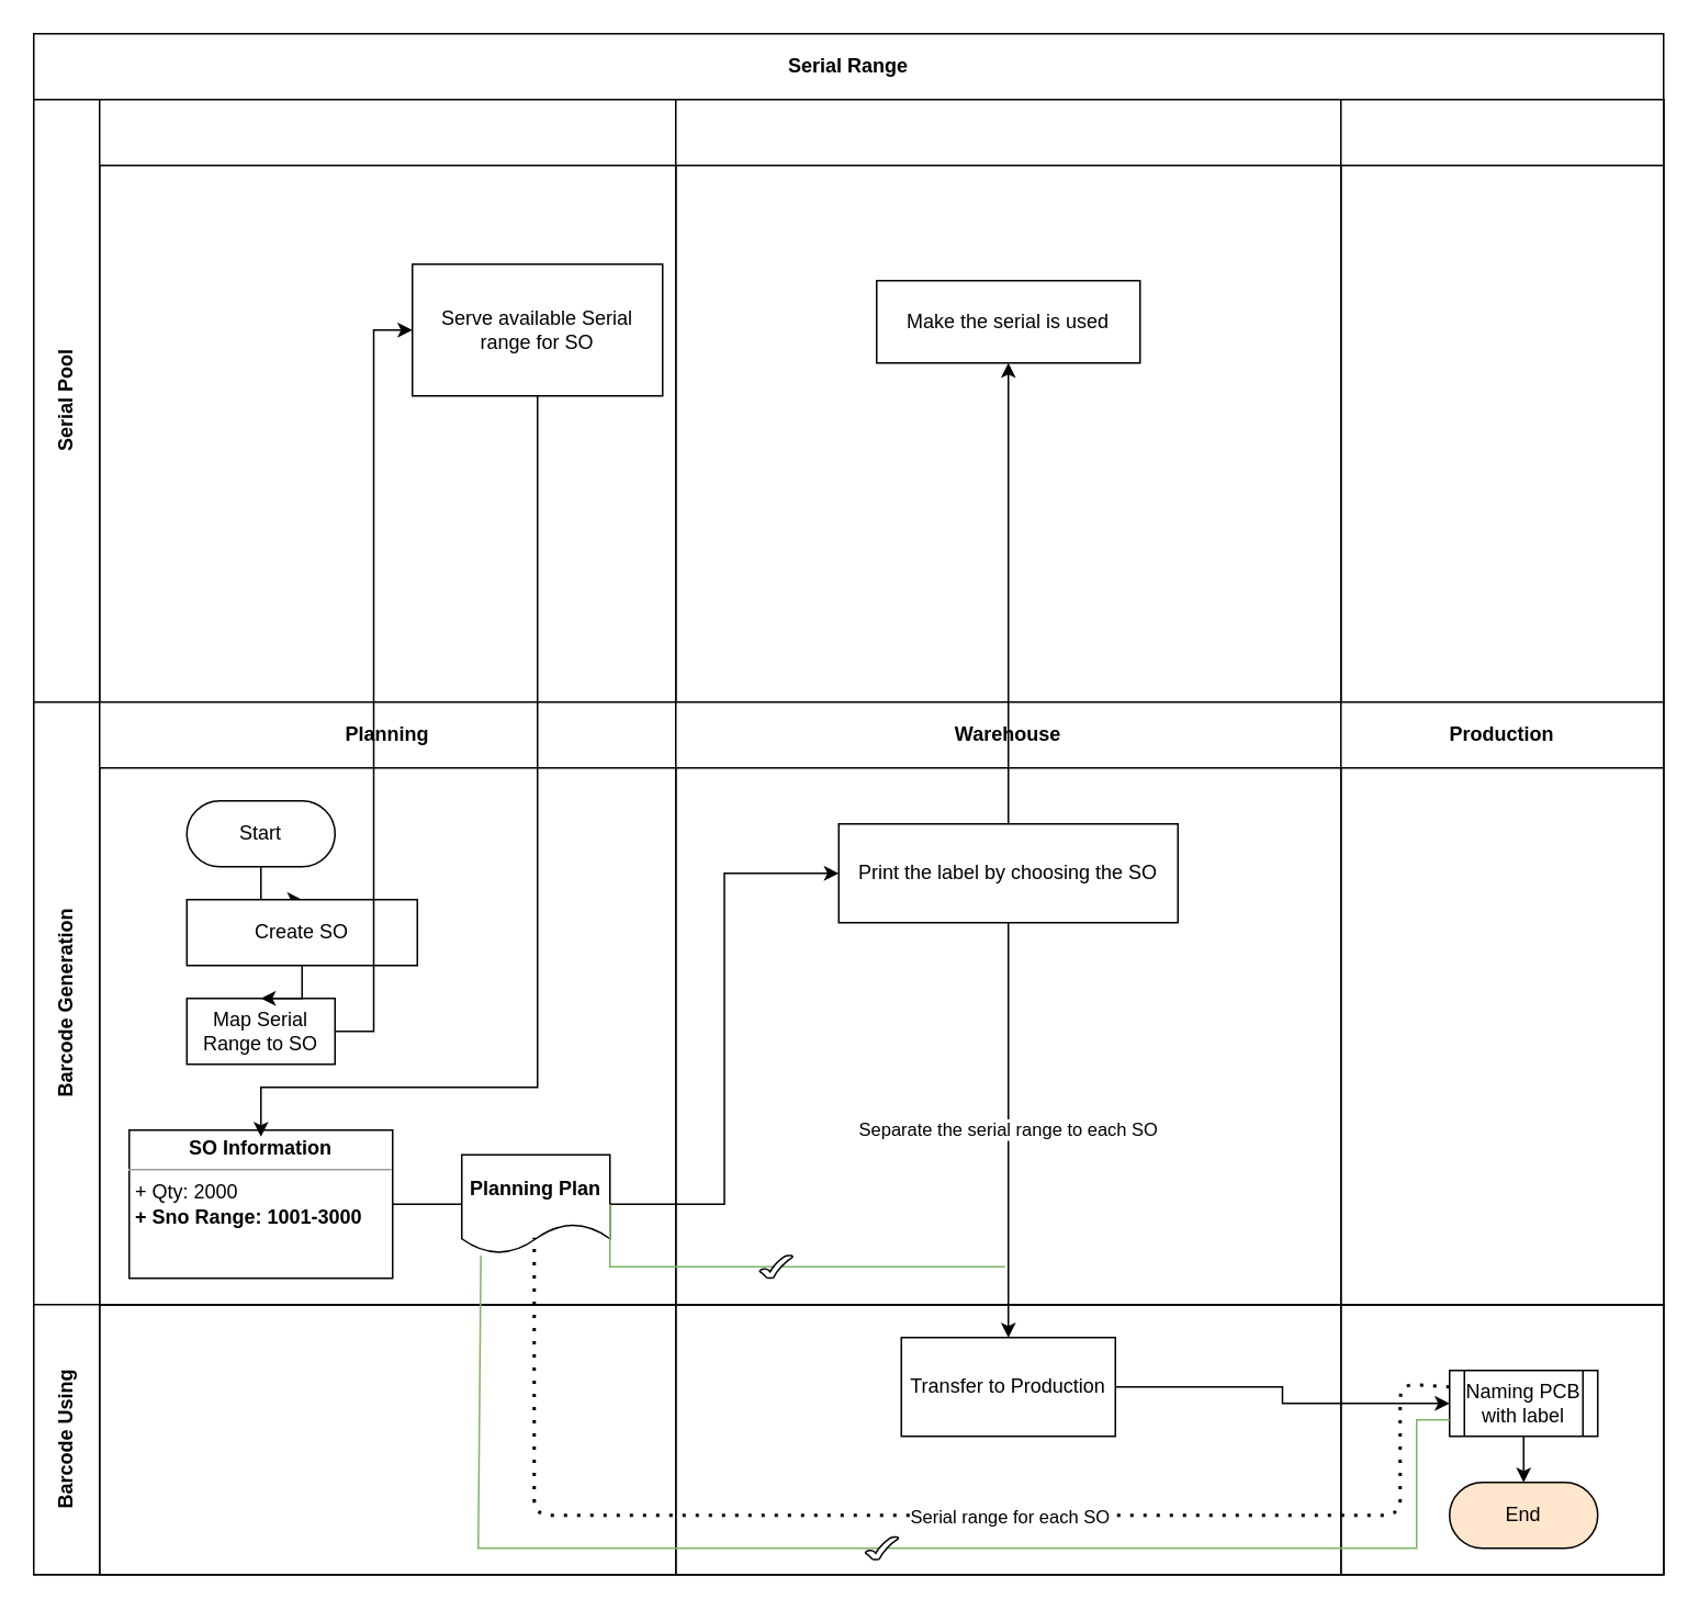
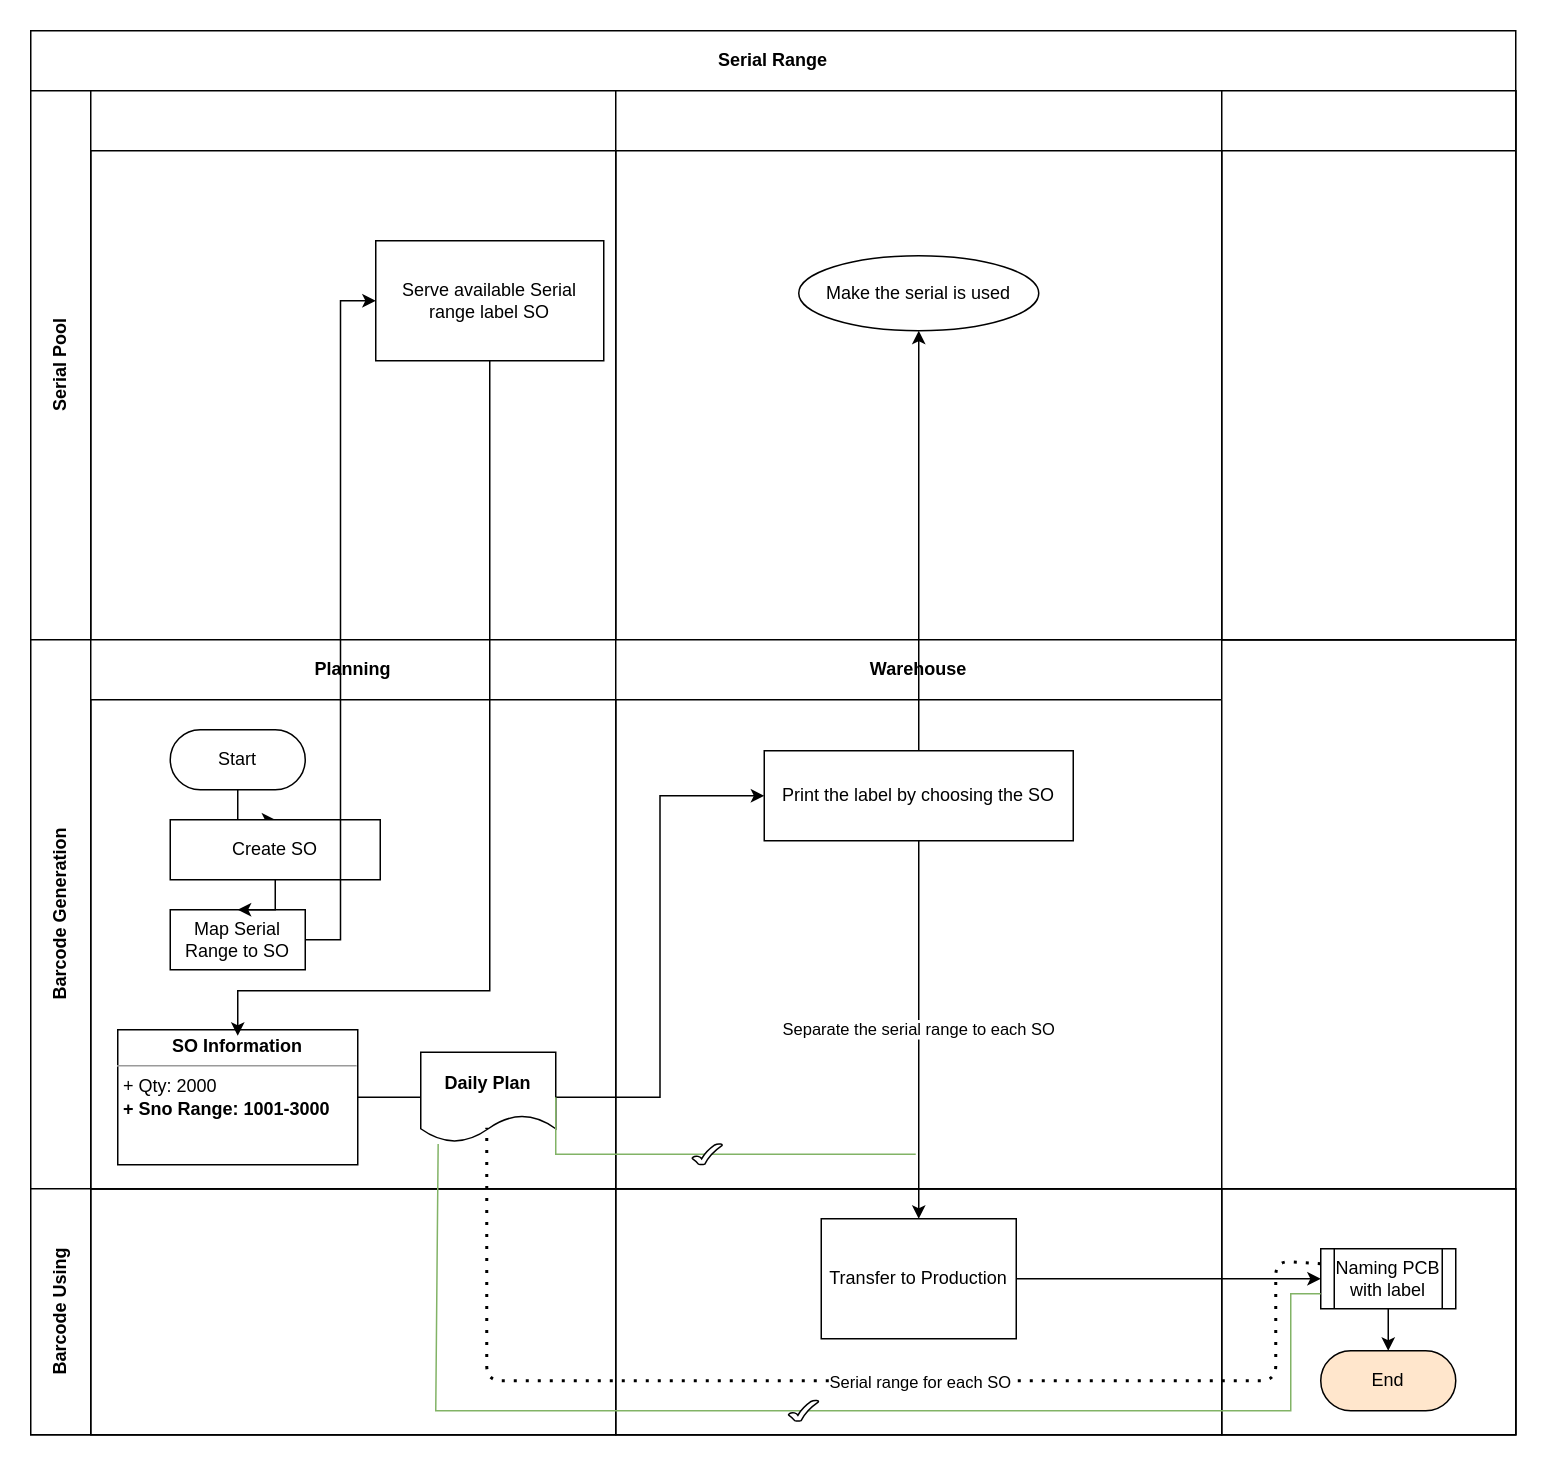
- <mxCell id="7" value="Make the serial is used" style="rounded=0;whiteSpace=wrap;html=1;" parent="6" vertex="1"><mxGeometry x="122" y="110" width="160" height="50" as="geometry" /></mxCell>
+ <mxCell id="7" value="Make the serial is used" style="ellipse;whiteSpace=wrap;html=1;" parent="6" vertex="1"><mxGeometry x="122" y="110" width="160" height="50" as="geometry" /></mxCell>
- <mxCell id="5" value="Serve available Serial range for SO" style="rounded=0;whiteSpace=wrap;html=1;" vertex="1" parent="4"><mxGeometry x="190" y="100" width="152" height="80" as="geometry" /></mxCell>
+ <mxCell id="5" value="Serve available Serial range label SO" style="rounded=0;whiteSpace=wrap;html=1;" vertex="1" parent="4"><mxGeometry x="190" y="100" width="152" height="80" as="geometry" /></mxCell>
- <mxCell id="21" value="Production" style="swimlane;connectable=0;startSize=40;html=1;whiteSpace=wrap;collapsible=0;recursiveResize=0;expand=0;" parent="9" vertex="1"><mxGeometry x="794" width="196" height="366" as="geometry"><mxRectangle width="196" height="366" as="alternateBounds" /></mxGeometry></mxCell>
- <mxCell id="17" value="&lt;b&gt;Planning Plan&lt;/b&gt;" style="shape=document;whiteSpace=wrap;html=1;boundedLbl=1;" parent="10" vertex="1"><mxGeometry x="220" y="275" width="90" height="60" as="geometry" /></mxCell>
+ <mxCell id="17" value="&lt;b&gt;Daily Plan&lt;/b&gt;" style="shape=document;whiteSpace=wrap;html=1;boundedLbl=1;" parent="10" vertex="1"><mxGeometry x="220" y="275" width="90" height="60" as="geometry" /></mxCell>
- <mxCell id="28" value="Transfer to Production" style="rounded=0;whiteSpace=wrap;html=1;" parent="27" vertex="1"><mxGeometry x="137" y="20" width="130" height="60" as="geometry" /></mxCell>
+ <mxCell id="28" value="Transfer to Production" style="rounded=0;whiteSpace=wrap;html=1;" parent="27" vertex="1"><mxGeometry x="137" y="20" width="130" height="80" as="geometry" /></mxCell>
